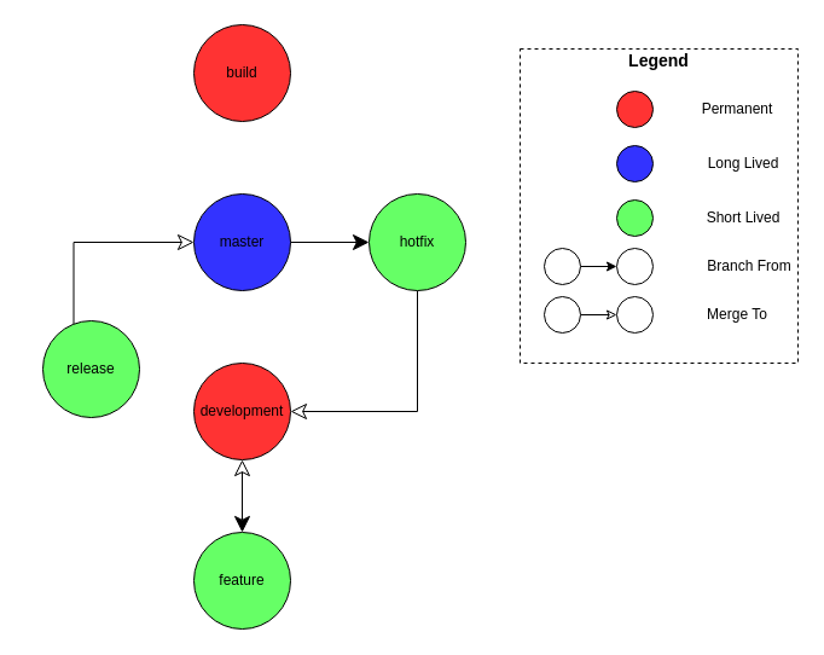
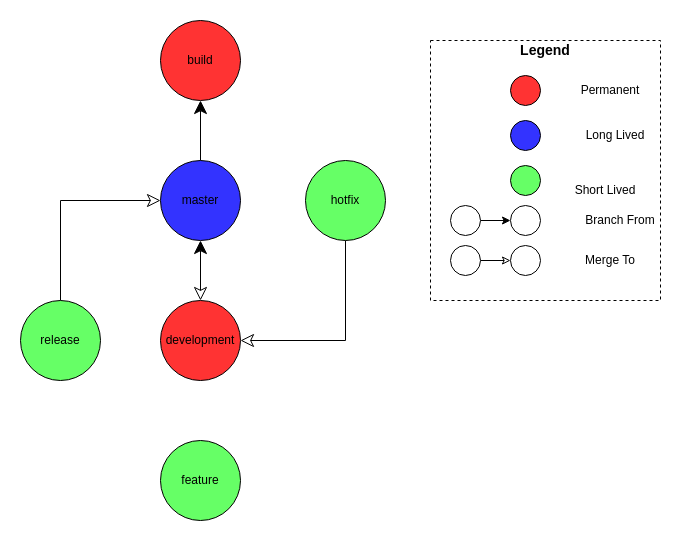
- <mxCell id="6" value="Short Lived" style="text;html=1;strokeColor=none;fillColor=none;align=center;verticalAlign=middle;whiteSpace=wrap;rounded=0;" parent="1" vertex="1"><mxGeometry x="580" y="170" width="70" height="20" as="geometry" /></mxCell>
+ <mxCell id="6" value="Short Lived" style="text;html=1;strokeColor=none;fillColor=none;align=center;verticalAlign=middle;whiteSpace=wrap;rounded=0;" parent="1" vertex="1"><mxGeometry x="570" y="180" width="70" height="20" as="geometry" /></mxCell>
- <mxCell id="16" value="" style="edgeStyle=orthogonalEdgeStyle;rounded=0;orthogonalLoop=1;jettySize=auto;html=1;startArrow=none;startFill=0;startSize=11;endArrow=classic;endFill=1;endSize=11;" edge="1" parent="1" source="17" target="23"><mxGeometry relative="1" as="geometry" /></mxCell>
+ <mxCell id="16" value="" style="edgeStyle=orthogonalEdgeStyle;rounded=0;orthogonalLoop=1;jettySize=auto;html=1;startArrow=none;startFill=0;startSize=11;endArrow=classic;endFill=1;endSize=11;" edge="1" parent="1" source="17" target="25"><mxGeometry relative="1" as="geometry" /></mxCell>
- <mxCell id="21" value="release" style="ellipse;whiteSpace=wrap;html=1;aspect=fixed;fillColor=#66FF66;" vertex="1" parent="1"><mxGeometry x="35" y="265" width="80" height="80" as="geometry" /></mxCell>
+ <mxCell id="21" value="release" style="ellipse;whiteSpace=wrap;html=1;aspect=fixed;fillColor=#66FF66;" vertex="1" parent="1"><mxGeometry x="20" y="300" width="80" height="80" as="geometry" /></mxCell>
- <mxCell id="18" value="" style="edgeStyle=orthogonalEdgeStyle;rounded=0;orthogonalLoop=1;jettySize=auto;html=1;endSize=11;startSize=11;startArrow=classic;startFill=0;" edge="1" parent="1" source="19" target="24"><mxGeometry relative="1" as="geometry" /></mxCell>
+ <mxCell id="18" value="" style="edgeStyle=orthogonalEdgeStyle;rounded=0;orthogonalLoop=1;jettySize=auto;html=1;endSize=11;startSize=11;startArrow=classic;startFill=0;" edge="1" parent="1" source="19" target="17"><mxGeometry relative="1" as="geometry" /></mxCell>
